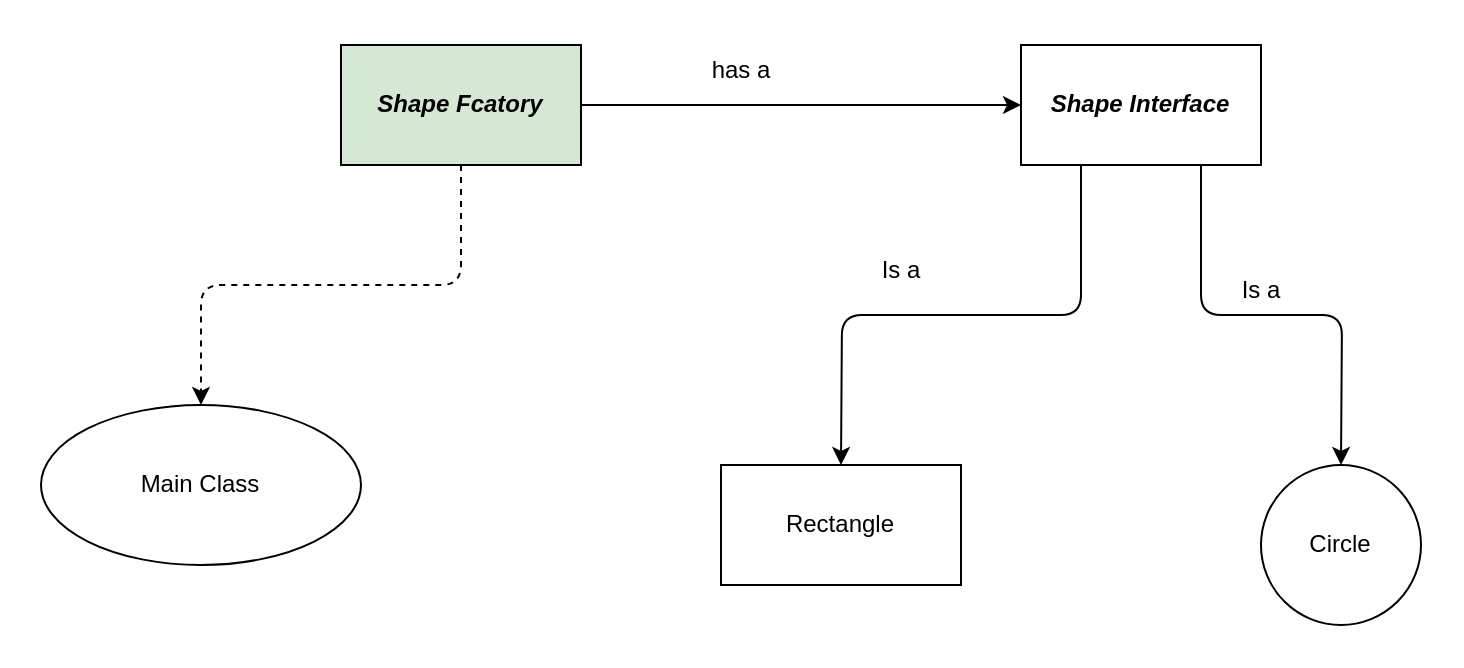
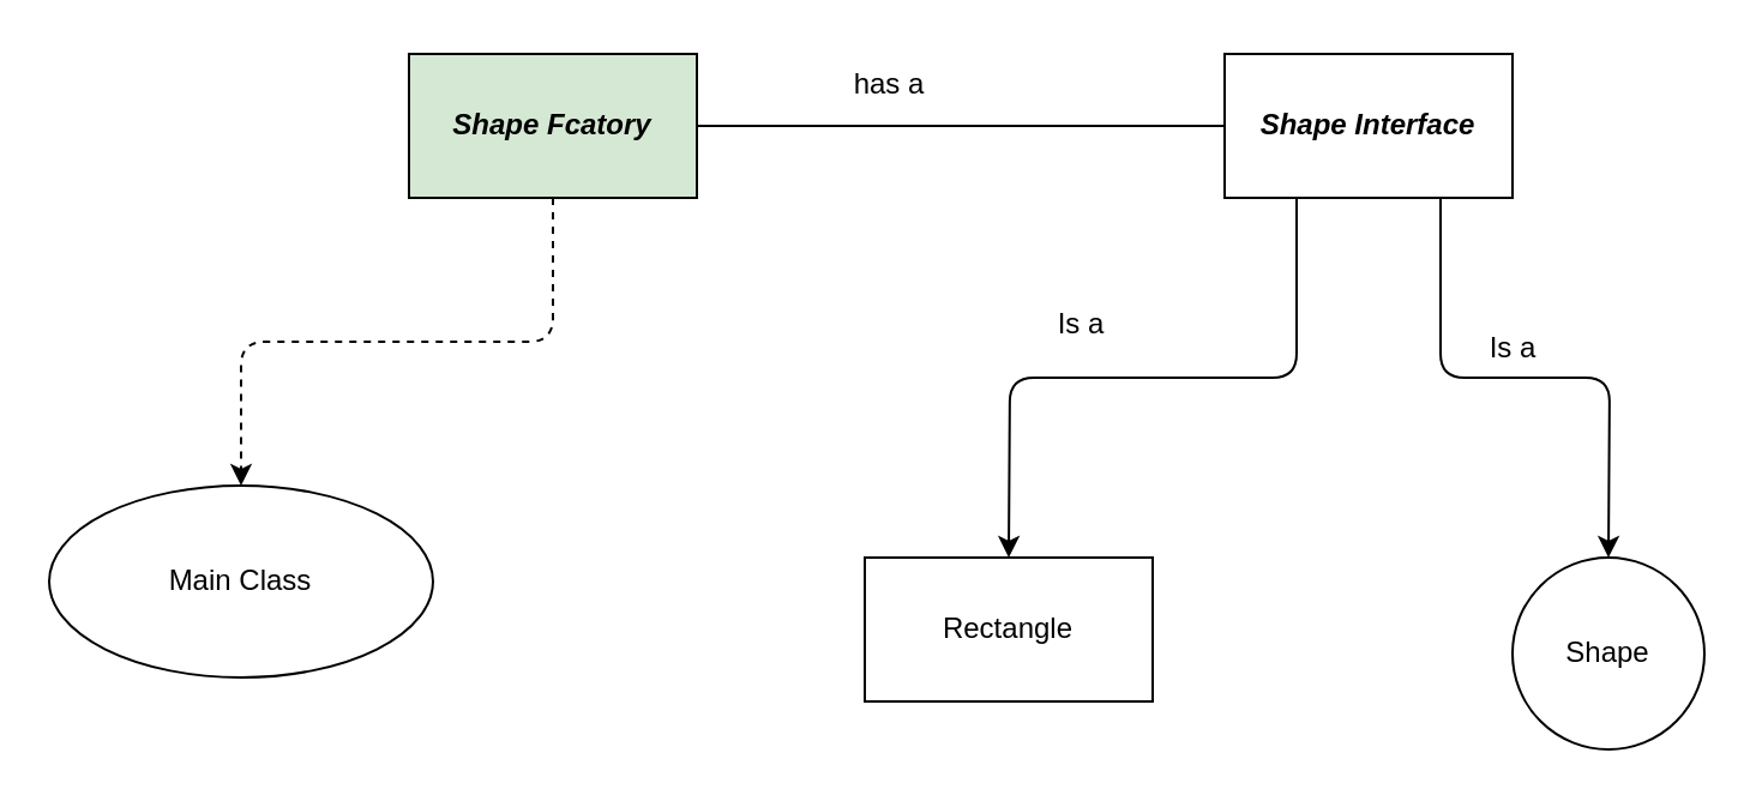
- <mxCell id="7" style="edgeStyle=none;html=1;exitX=1;exitY=0.5;exitDx=0;exitDy=0;entryX=0;entryY=0.5;entryDx=0;entryDy=0;" edge="1" parent="1" source="9" target="4"><mxGeometry relative="1" as="geometry" /></mxCell>
+ <mxCell id="7" style="edgeStyle=none;html=1;exitX=1;exitY=0.5;exitDx=0;exitDy=0;entryX=0;entryY=0.5;entryDx=0;entryDy=0;endArrow=none;" edge="1" parent="1" source="9" target="4"><mxGeometry relative="1" as="geometry" /></mxCell>
- <mxCell id="6" value="Circle" style="ellipse;whiteSpace=wrap;html=1;" vertex="1" parent="1"><mxGeometry x="630" y="232" width="80" height="80" as="geometry" /></mxCell>
+ <mxCell id="6" value="Shape" style="ellipse;whiteSpace=wrap;html=1;" vertex="1" parent="1"><mxGeometry x="630" y="232" width="80" height="80" as="geometry" /></mxCell>
